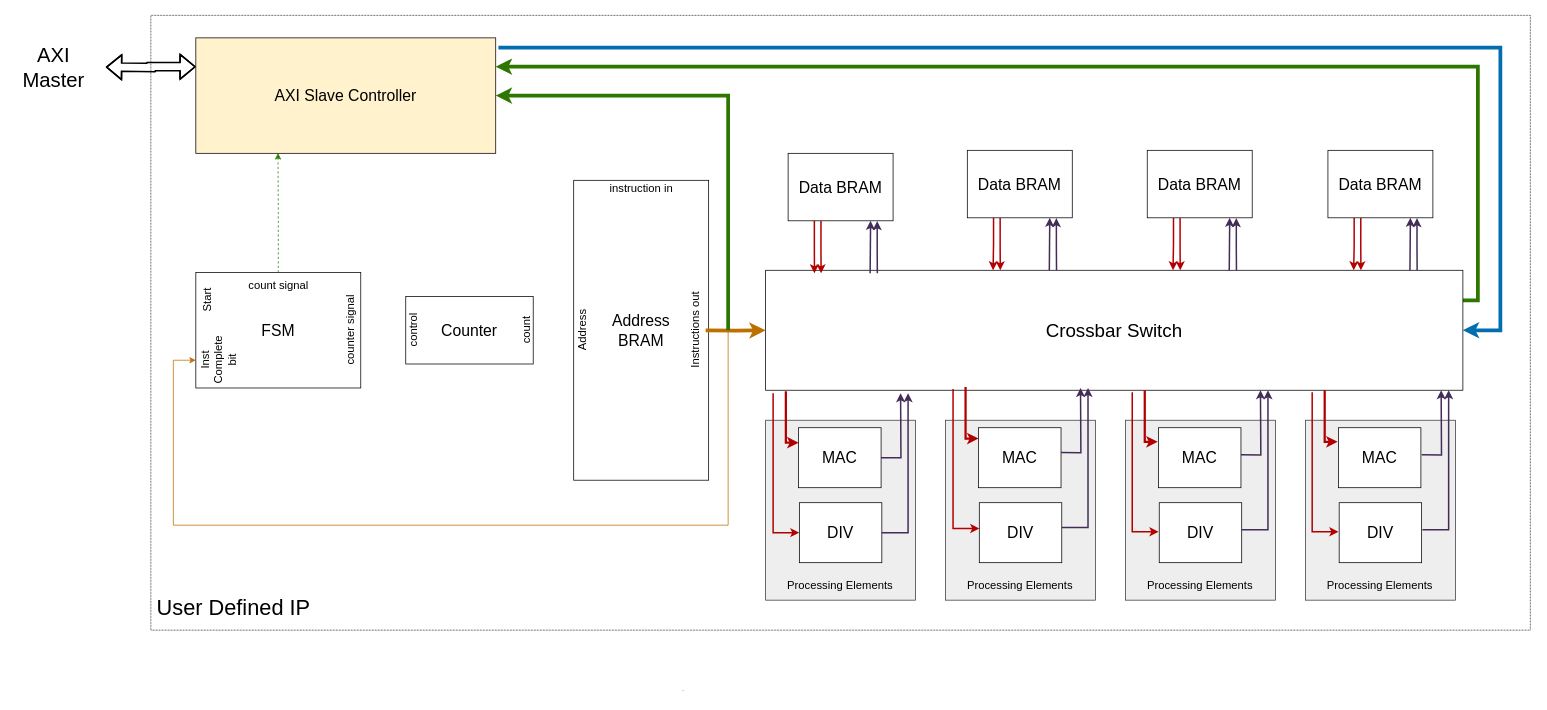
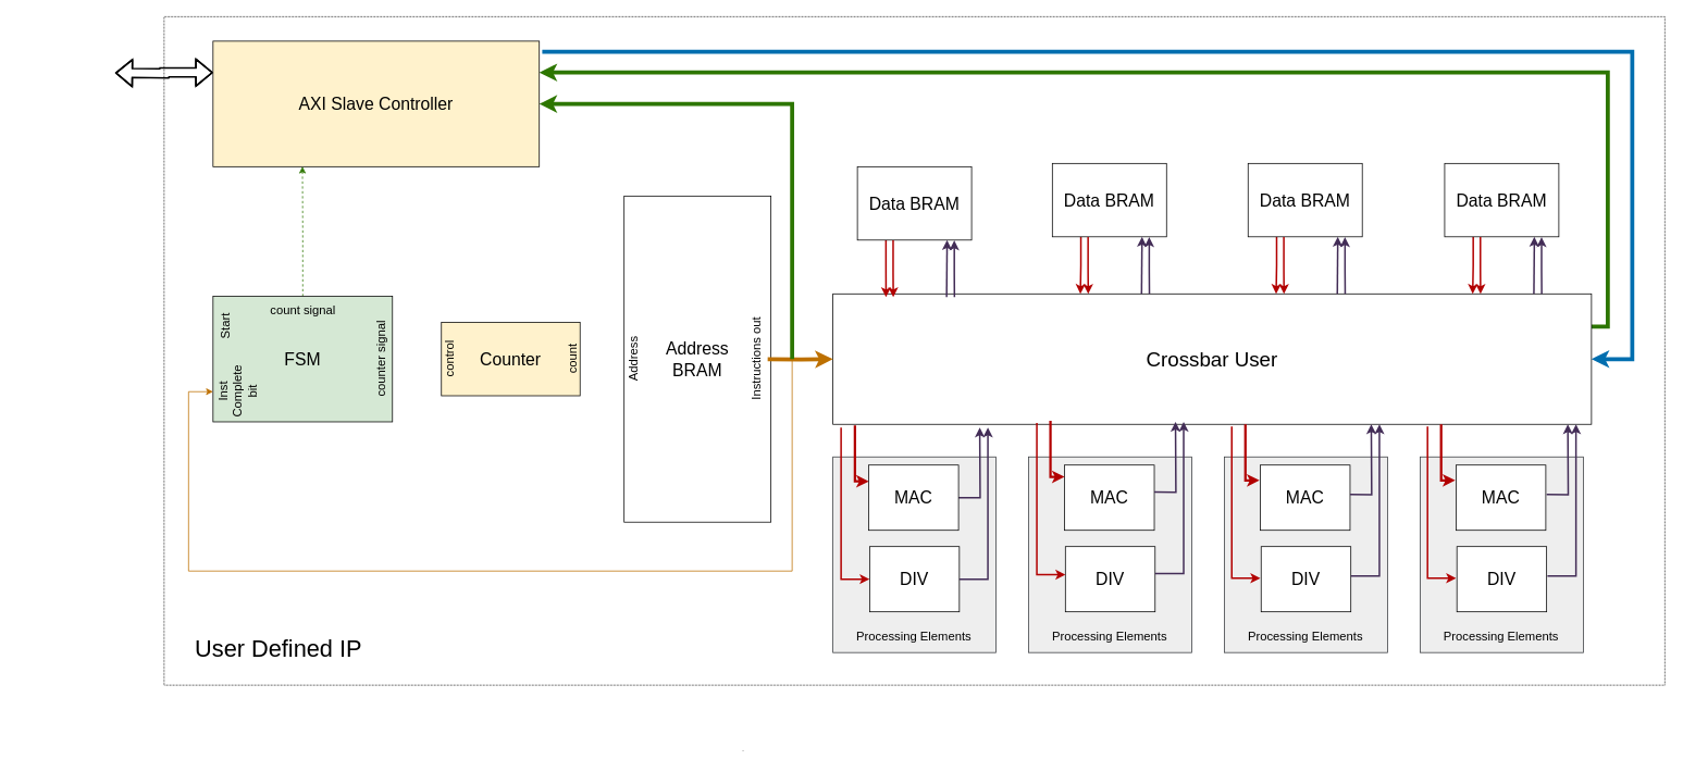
- <mxCell id="76" value="&lt;font style=&quot;font-size: 27px&quot;&gt;AXI&lt;br&gt;Master&lt;br&gt;&lt;/font&gt;" style="text;html=1;align=center;verticalAlign=middle;resizable=0;points=[];autosize=1;strokeColor=none;fillColor=none;fontSize=1;" vertex="1" parent="1"><mxGeometry x="20" y="80" width="100" height="20" as="geometry" /></mxCell>
- <mxCell id="75" value="instruction in" style="text;html=1;align=center;verticalAlign=middle;resizable=0;points=[];autosize=1;strokeColor=none;fillColor=none;fontSize=15;" vertex="1" parent="1"><mxGeometry x="804" y="240" width="100" height="20" as="geometry" /></mxCell>
- <mxCell id="29" value="&lt;font style=&quot;font-size: 21px&quot;&gt;FSM&lt;br&gt;&lt;/font&gt;" style="rounded=0;whiteSpace=wrap;html=1;" vertex="1" parent="1"><mxGeometry x="260" y="363" width="220" height="154" as="geometry" /></mxCell>
+ <mxCell id="29" value="&lt;font style=&quot;font-size: 21px&quot;&gt;FSM&lt;br&gt;&lt;/font&gt;" style="rounded=0;whiteSpace=wrap;html=1;fillColor=#d5e8d4;" vertex="1" parent="1"><mxGeometry x="260" y="363" width="220" height="154" as="geometry" /></mxCell>
- <mxCell id="27" value="&lt;font style=&quot;font-size: 21px&quot;&gt;Counter&lt;br&gt;&lt;/font&gt;" style="rounded=0;whiteSpace=wrap;html=1;" vertex="1" parent="1"><mxGeometry x="540" y="395" width="170" height="90" as="geometry" /></mxCell>
+ <mxCell id="27" value="&lt;font style=&quot;font-size: 21px&quot;&gt;Counter&lt;br&gt;&lt;/font&gt;" style="rounded=0;whiteSpace=wrap;html=1;fillColor=#fff2cc;" vertex="1" parent="1"><mxGeometry x="540" y="395" width="170" height="90" as="geometry" /></mxCell>
- <mxCell id="24" value="&lt;font style=&quot;font-size: 25px&quot;&gt;Crossbar Switch&lt;/font&gt;" style="rounded=0;whiteSpace=wrap;html=1;fontSize=15;" vertex="1" parent="1"><mxGeometry x="1020" y="360" width="930" height="160" as="geometry" /></mxCell>
+ <mxCell id="24" value="&lt;font style=&quot;font-size: 25px&quot;&gt;Crossbar User&lt;/font&gt;" style="rounded=0;whiteSpace=wrap;html=1;fontSize=15;" vertex="1" parent="1"><mxGeometry x="1020" y="360" width="930" height="160" as="geometry" /></mxCell>
- <mxCell id="78" value="&lt;font style=&quot;font-size: 29px&quot;&gt;User Defined IP&lt;/font&gt;" style="text;html=1;align=center;verticalAlign=middle;resizable=0;points=[];autosize=1;strokeColor=none;fillColor=none;fontSize=1;" vertex="1" parent="1"><mxGeometry x="200" y="800" width="220" height="20" as="geometry" /></mxCell>
+ <mxCell id="78" value="&lt;font style=&quot;font-size: 29px&quot;&gt;User Defined IP&lt;/font&gt;" style="text;html=1;align=center;verticalAlign=middle;resizable=0;points=[];autosize=1;strokeColor=none;fillColor=none;fontSize=1;" vertex="1" parent="1"><mxGeometry x="230" y="785" width="220" height="20" as="geometry" /></mxCell>
